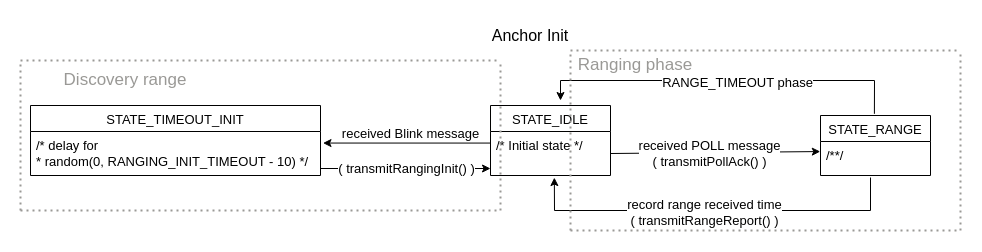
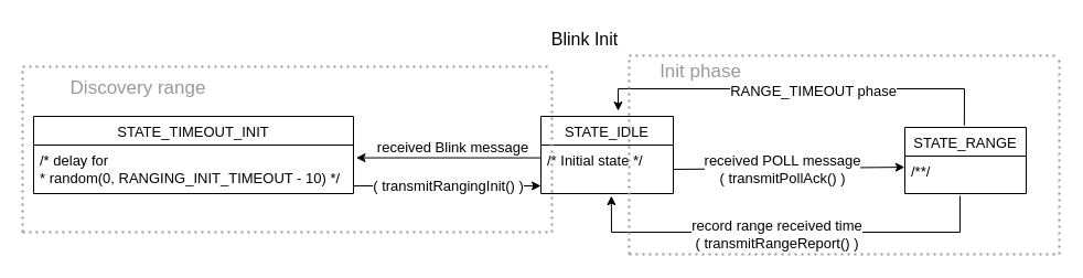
- <mxCell id="18" value="Anchor &lt;font style=&quot;font-size: 16px;&quot;&gt;Init&lt;/font&gt;" style="text;html=1;align=center;verticalAlign=middle;whiteSpace=wrap;rounded=0;fontSize=16;" parent="1" vertex="1"><mxGeometry x="490" y="20" width="80" height="30" as="geometry" /></mxCell>
+ <mxCell id="18" value="Blink &lt;font style=&quot;font-size: 16px;&quot;&gt;Init&lt;/font&gt;" style="text;html=1;align=center;verticalAlign=middle;whiteSpace=wrap;rounded=0;fontSize=16;" parent="1" vertex="1"><mxGeometry x="490" y="20" width="80" height="30" as="geometry" /></mxCell>
- <mxCell id="19" value="Ranging phase" style="text;html=1;align=center;verticalAlign=middle;whiteSpace=wrap;rounded=0;fontColor=#9A9996;fontSize=17;" parent="1" vertex="1"><mxGeometry x="570" y="50" width="130" height="30" as="geometry" /></mxCell>
+ <mxCell id="19" value="Init phase" style="text;html=1;align=center;verticalAlign=middle;whiteSpace=wrap;rounded=0;fontColor=#9A9996;fontSize=17;" parent="1" vertex="1"><mxGeometry x="570" y="50" width="130" height="30" as="geometry" /></mxCell>
